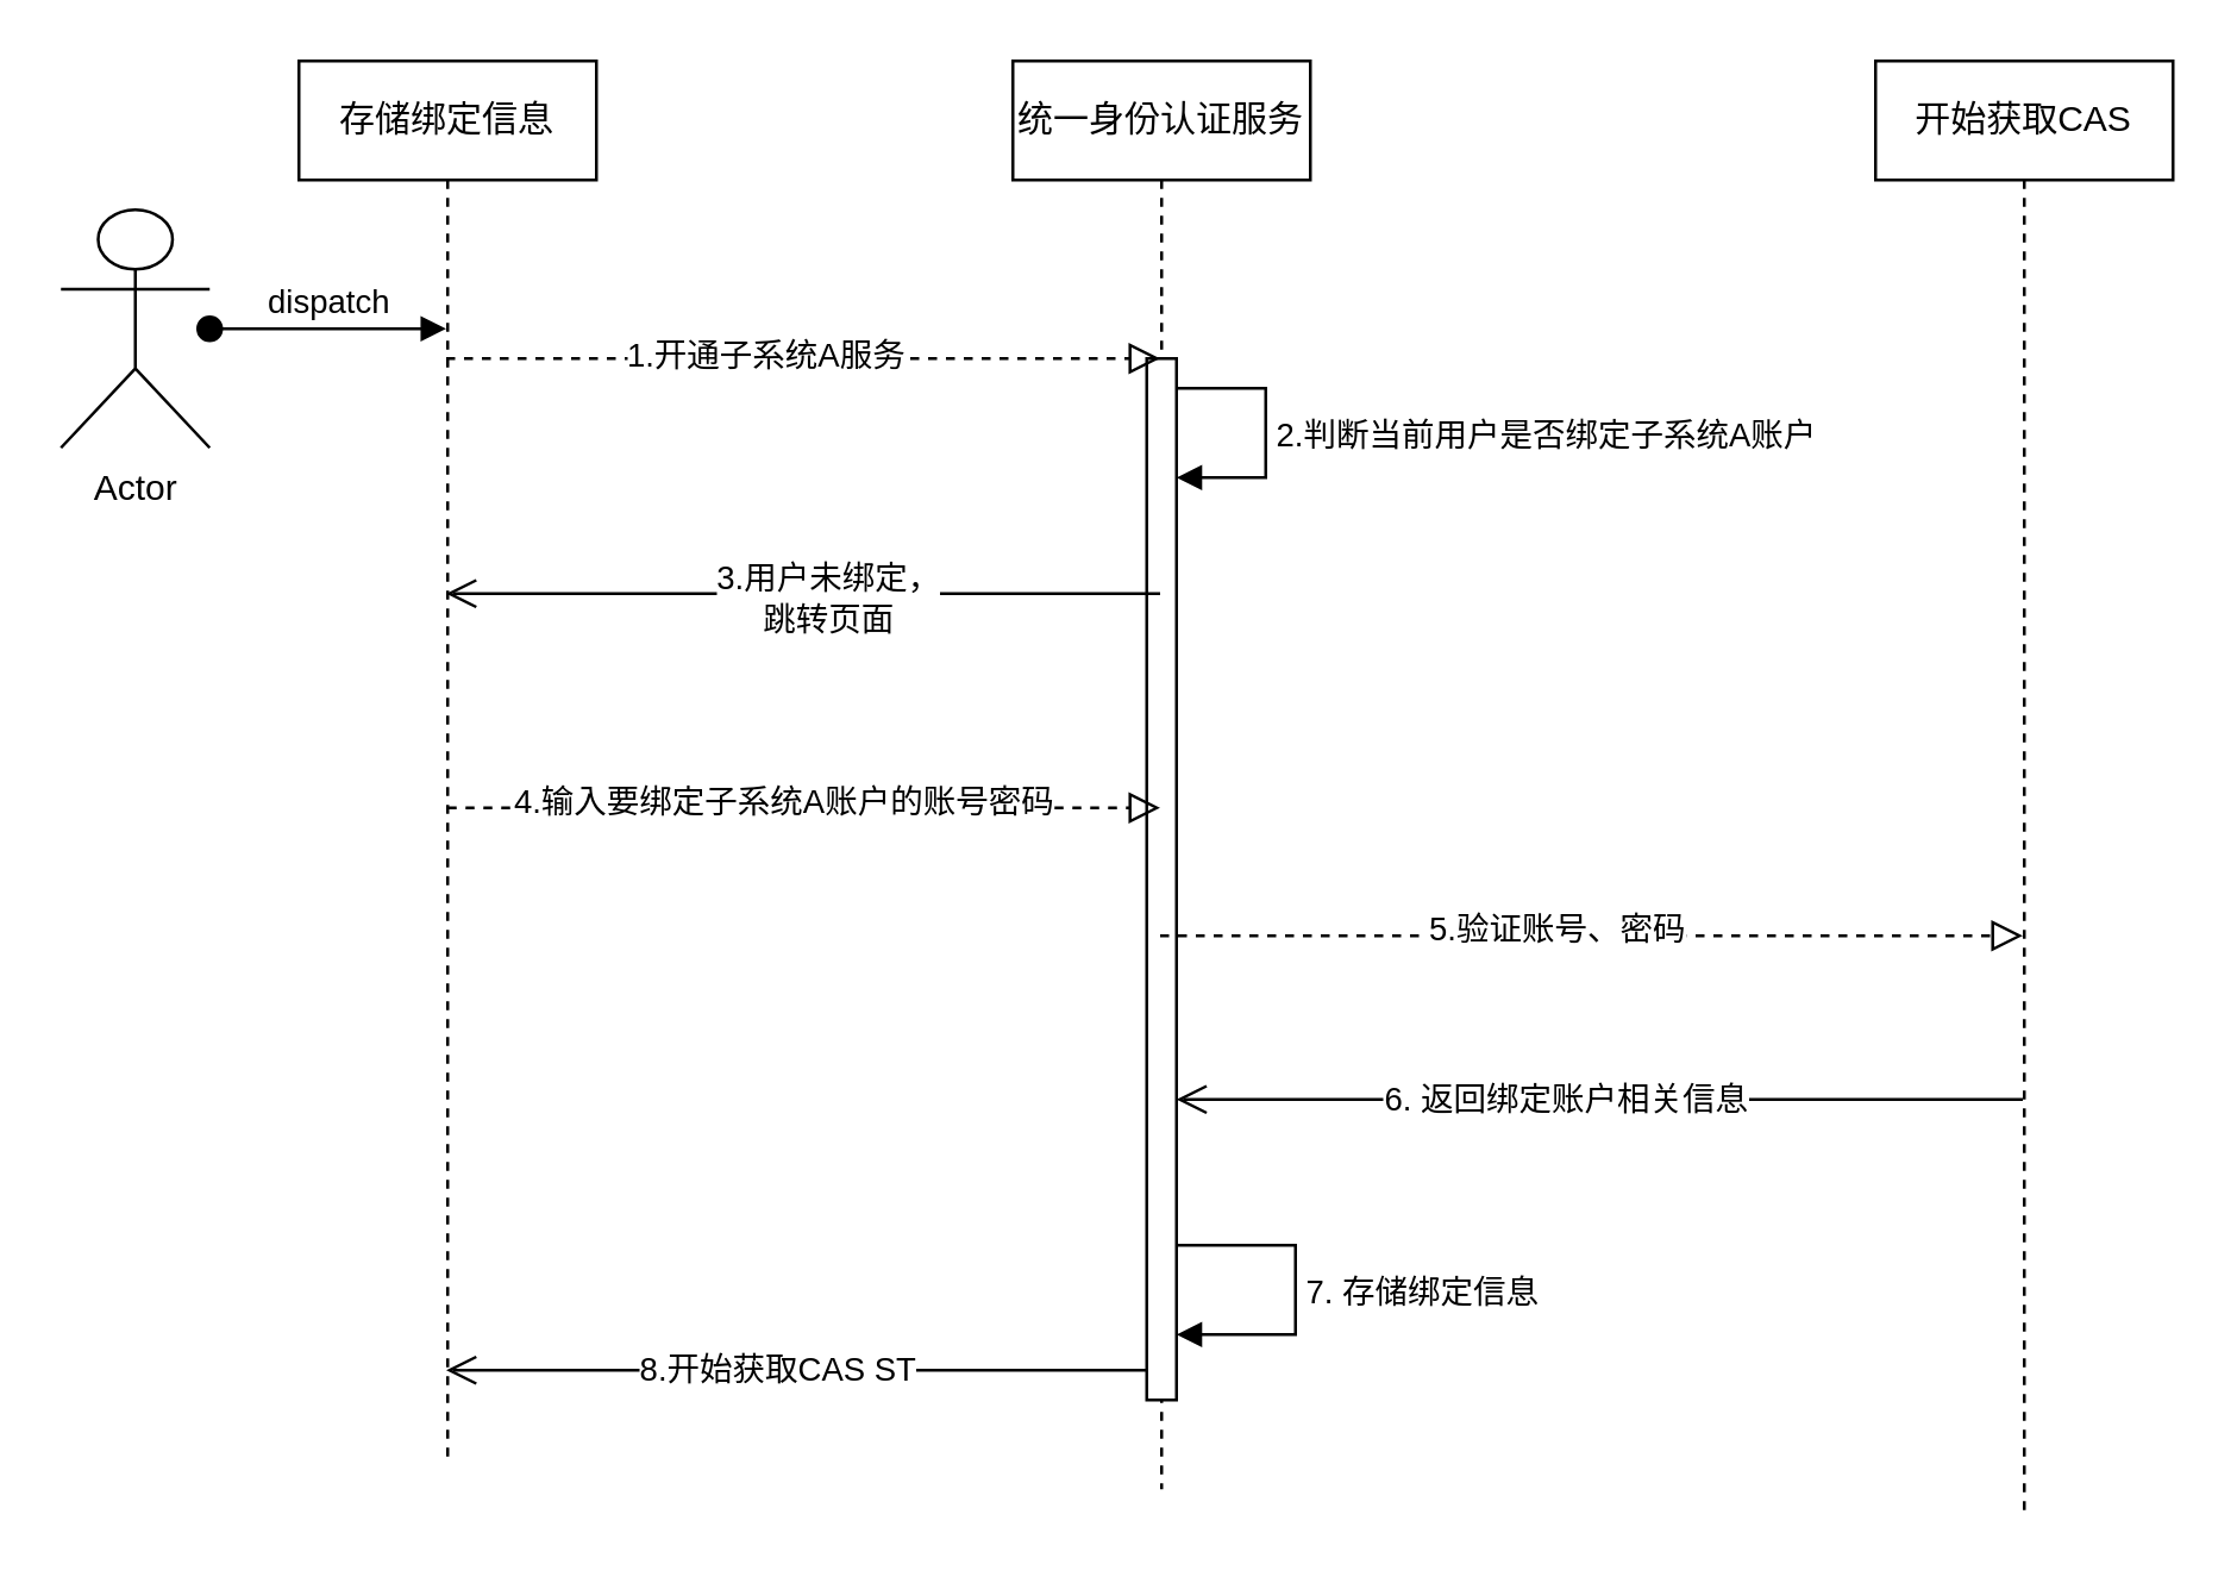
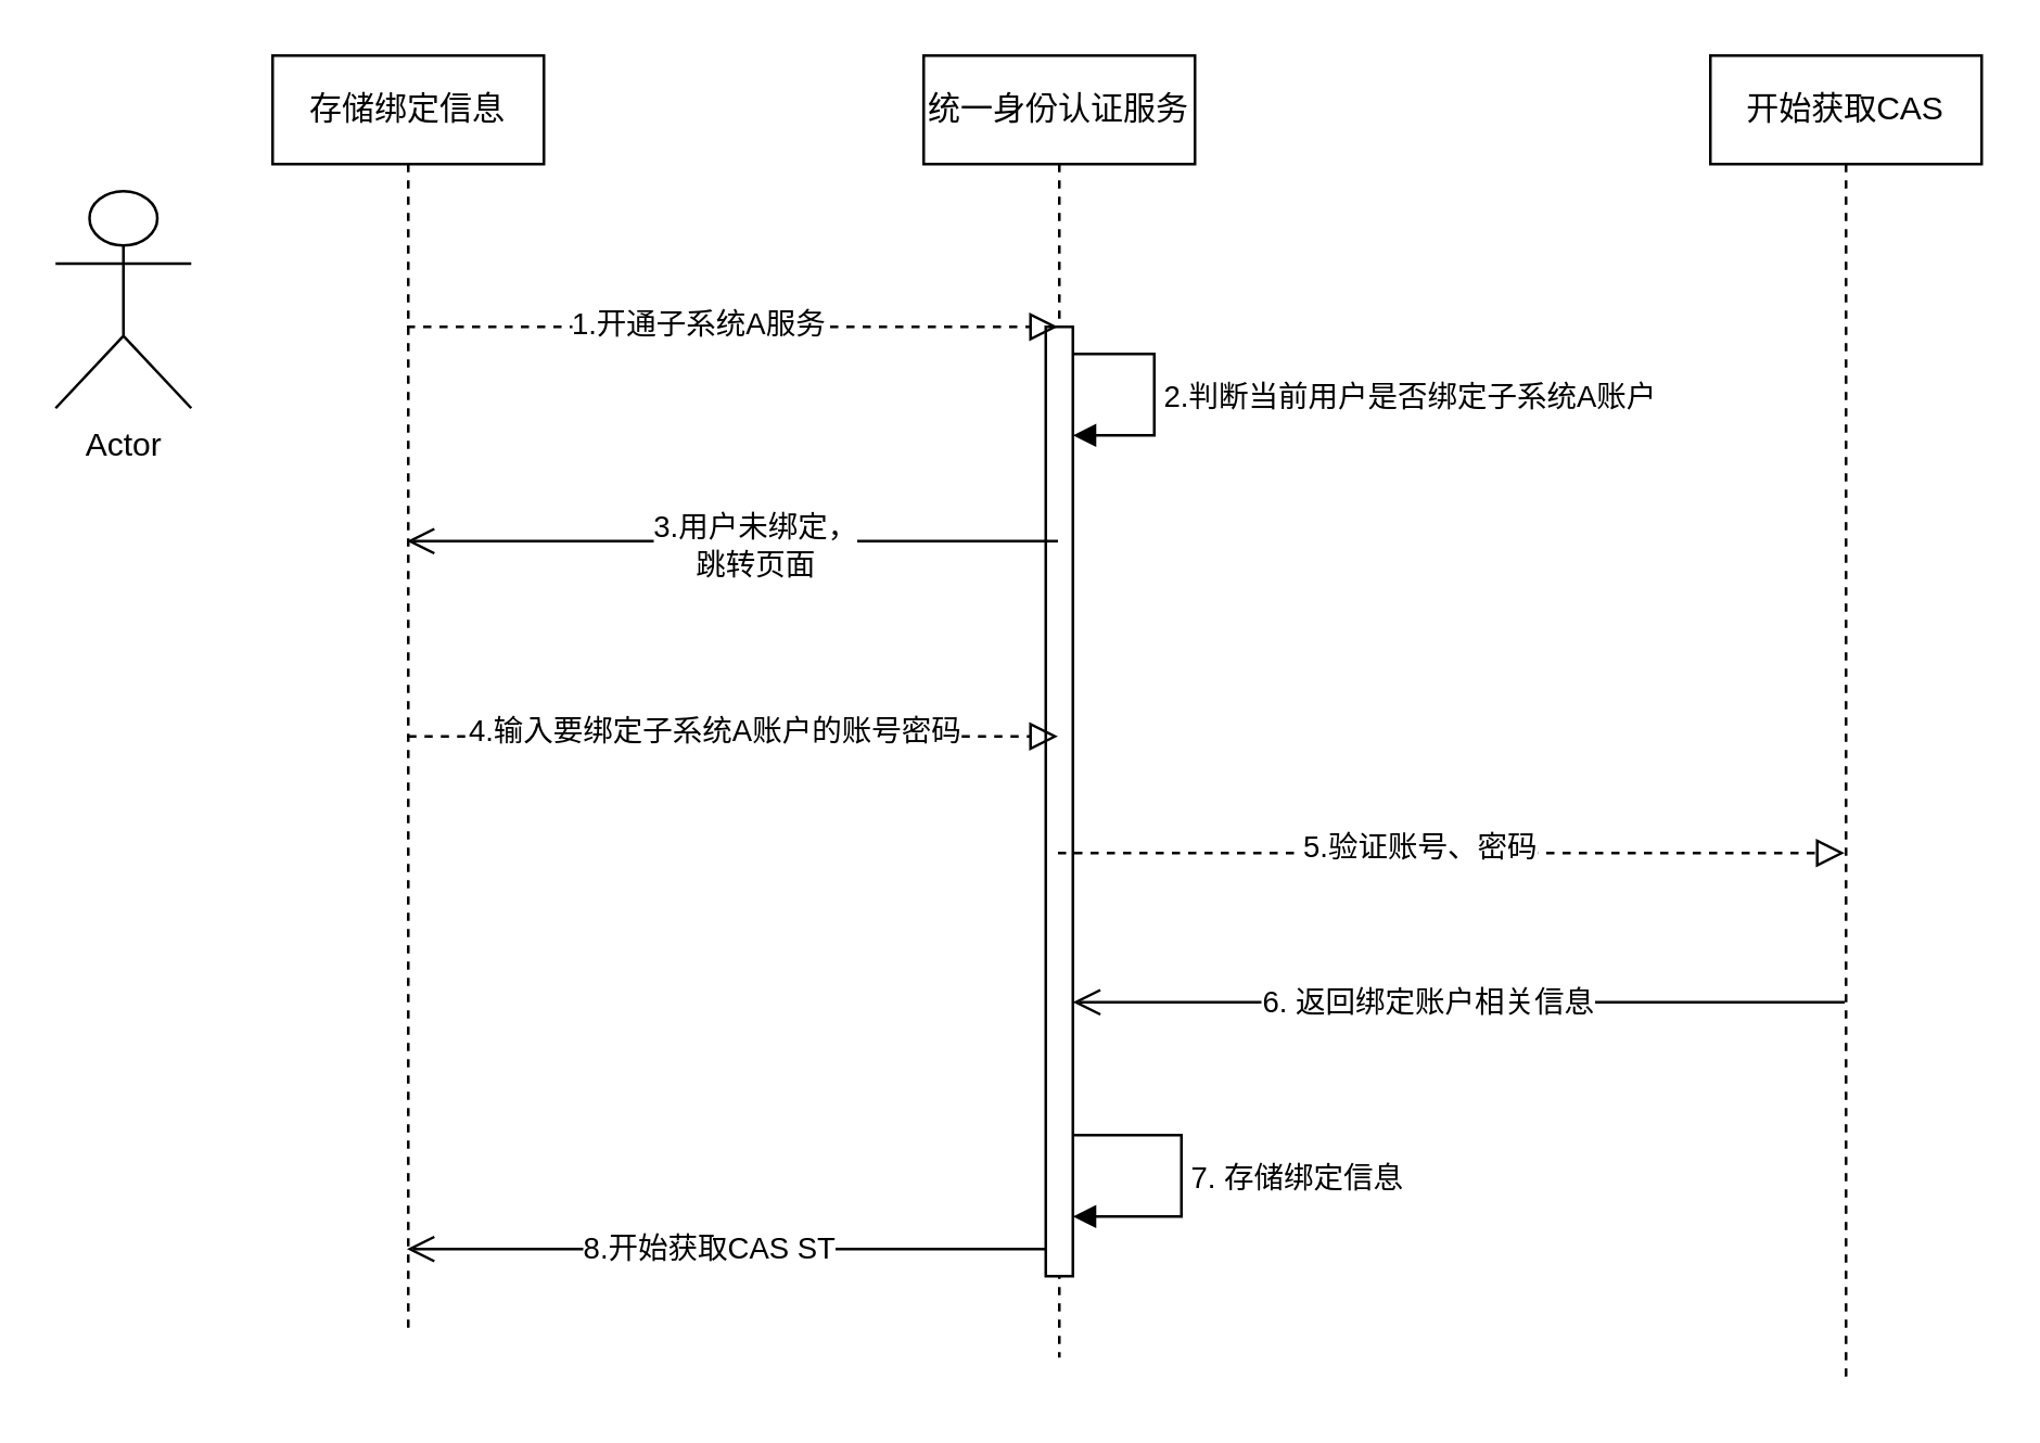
- <mxCell id="13" value="dispatch" style="html=1;verticalAlign=bottom;startArrow=oval;endArrow=block;startSize=8;edgeStyle=elbowEdgeStyle;elbow=vertical;curved=0;rounded=0;" parent="1" target="10" edge="1" source="2"><mxGeometry relative="1" as="geometry"><mxPoint x="-15" y="-240" as="sourcePoint" /></mxGeometry></mxCell>
